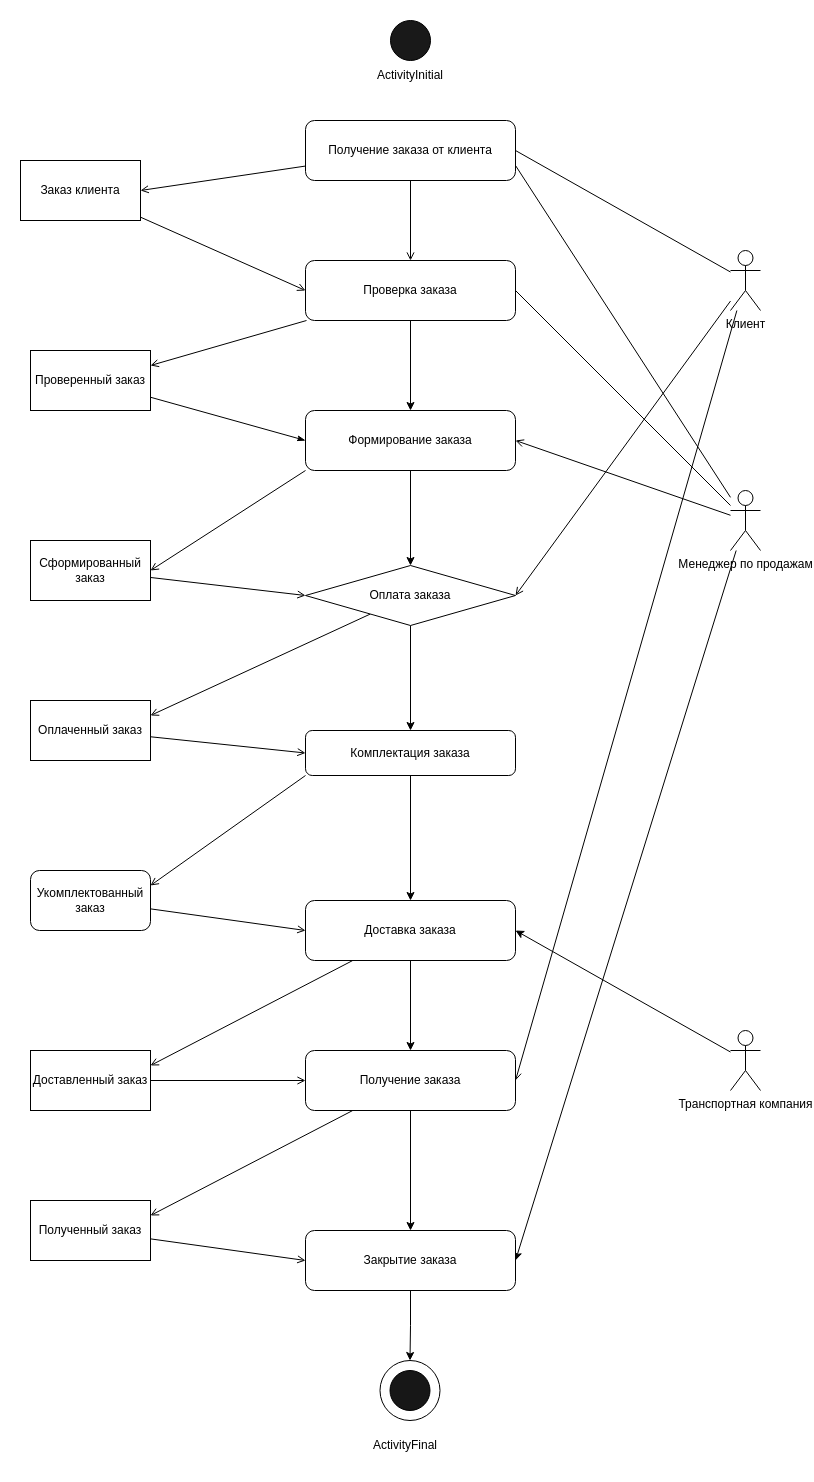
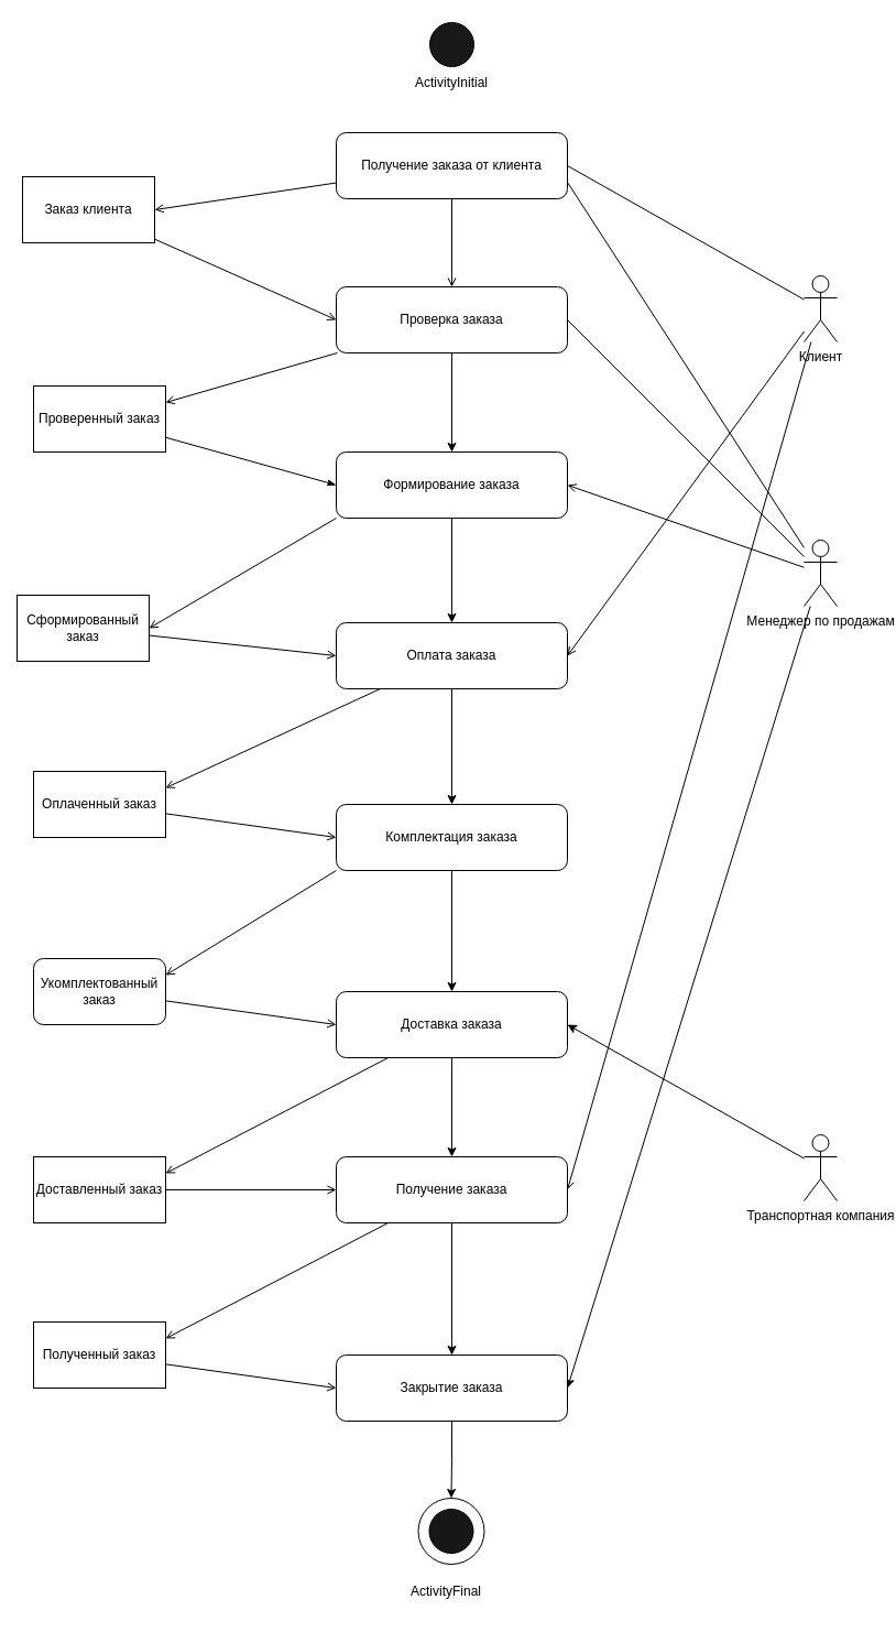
- <mxCell id="27" value="Сформированный заказ" style="rounded=0;whiteSpace=wrap;html=1;" vertex="1" parent="1"><mxGeometry x="30" y="540" width="120" height="60" as="geometry" /></mxCell>
+ <mxCell id="27" value="Сформированный заказ" style="rounded=0;whiteSpace=wrap;html=1;" vertex="1" parent="1"><mxGeometry x="15" y="540" width="120" height="60" as="geometry" /></mxCell>
- <mxCell id="30" value="Оплата заказа" style="rhombus;whiteSpace=wrap;html=1;" vertex="1" parent="1"><mxGeometry x="305" y="565" width="210" height="60" as="geometry" /></mxCell>
+ <mxCell id="30" value="Оплата заказа" style="rounded=1;whiteSpace=wrap;html=1;" vertex="1" parent="1"><mxGeometry x="305" y="565" width="210" height="60" as="geometry" /></mxCell>
- <mxCell id="35" value="Комплектация заказа" style="rounded=1;whiteSpace=wrap;html=1;" vertex="1" parent="1"><mxGeometry x="305" y="730" width="210" height="45" as="geometry" /></mxCell>
+ <mxCell id="35" value="Комплектация заказа" style="rounded=1;whiteSpace=wrap;html=1;" vertex="1" parent="1"><mxGeometry x="305" y="730" width="210" height="60" as="geometry" /></mxCell>
